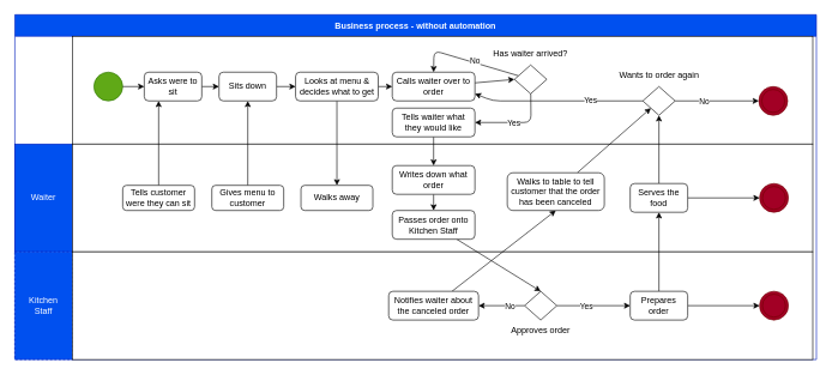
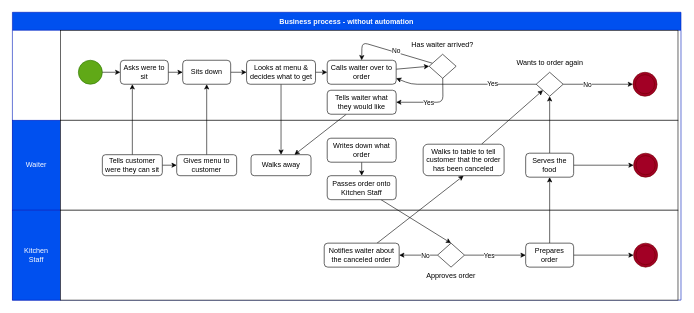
- <mxCell id="46" style="edgeStyle=none;html=1;" edge="1" parent="2" source="47" target="51"><mxGeometry relative="1" as="geometry" /></mxCell>
+ <mxCell id="46" style="edgeStyle=none;html=1;" edge="1" parent="2" source="47" target="43"><mxGeometry relative="1" as="geometry" /></mxCell>
+ <mxCell id="35" style="edgeStyle=none;html=1;entryX=0;entryY=0.5;entryDx=0;entryDy=0;" edge="1" parent="2" source="37" target="42"><mxGeometry relative="1" as="geometry" /></mxCell>
- <mxCell id="4" value="Kitchen&lt;br&gt;Staff" style="rounded=0;whiteSpace=wrap;html=1;fillColor=#0050ef;fontColor=#ffffff;strokeColor=#001DBC;dashed=1;" parent="2" vertex="1"><mxGeometry y="330" width="80" height="150" as="geometry" /></mxCell>
+ <mxCell id="4" value="Kitchen&lt;br&gt;Staff" style="rounded=0;whiteSpace=wrap;html=1;fillColor=#0050ef;fontColor=#ffffff;strokeColor=#001DBC;" parent="2" vertex="1"><mxGeometry y="330" width="80" height="150" as="geometry" /></mxCell>
